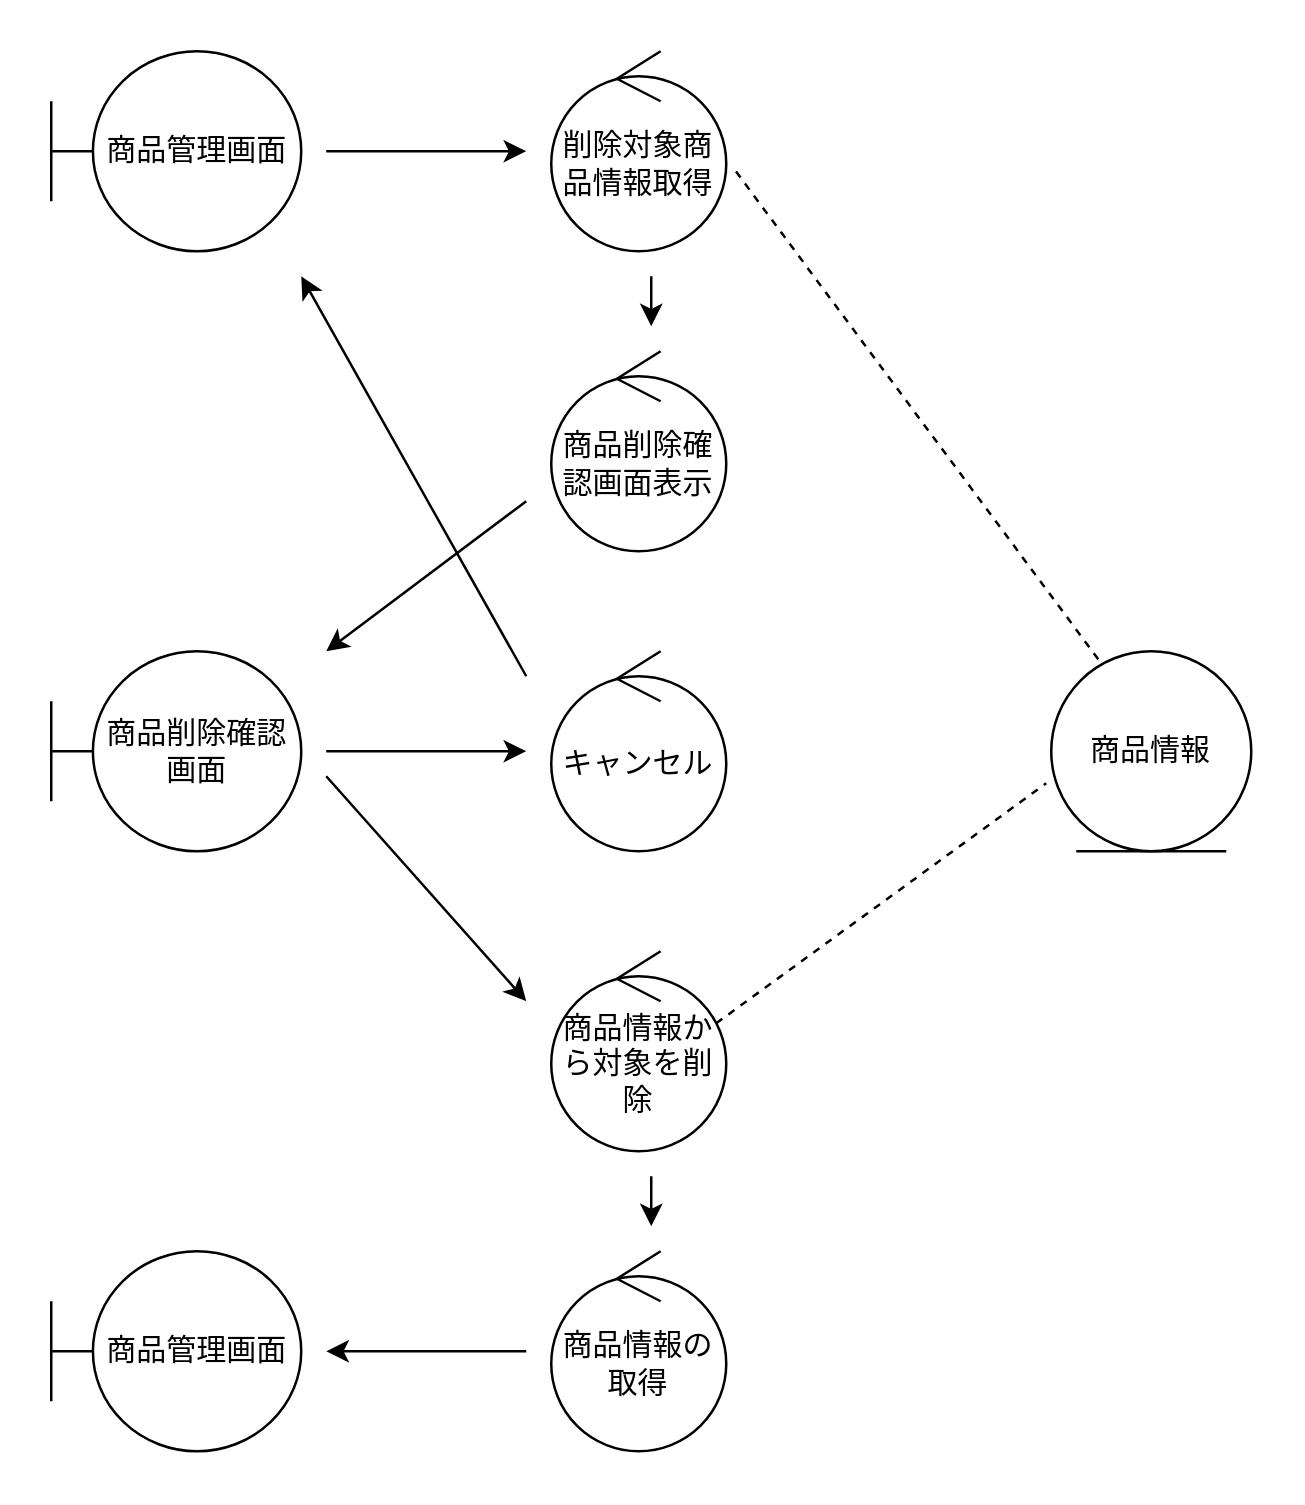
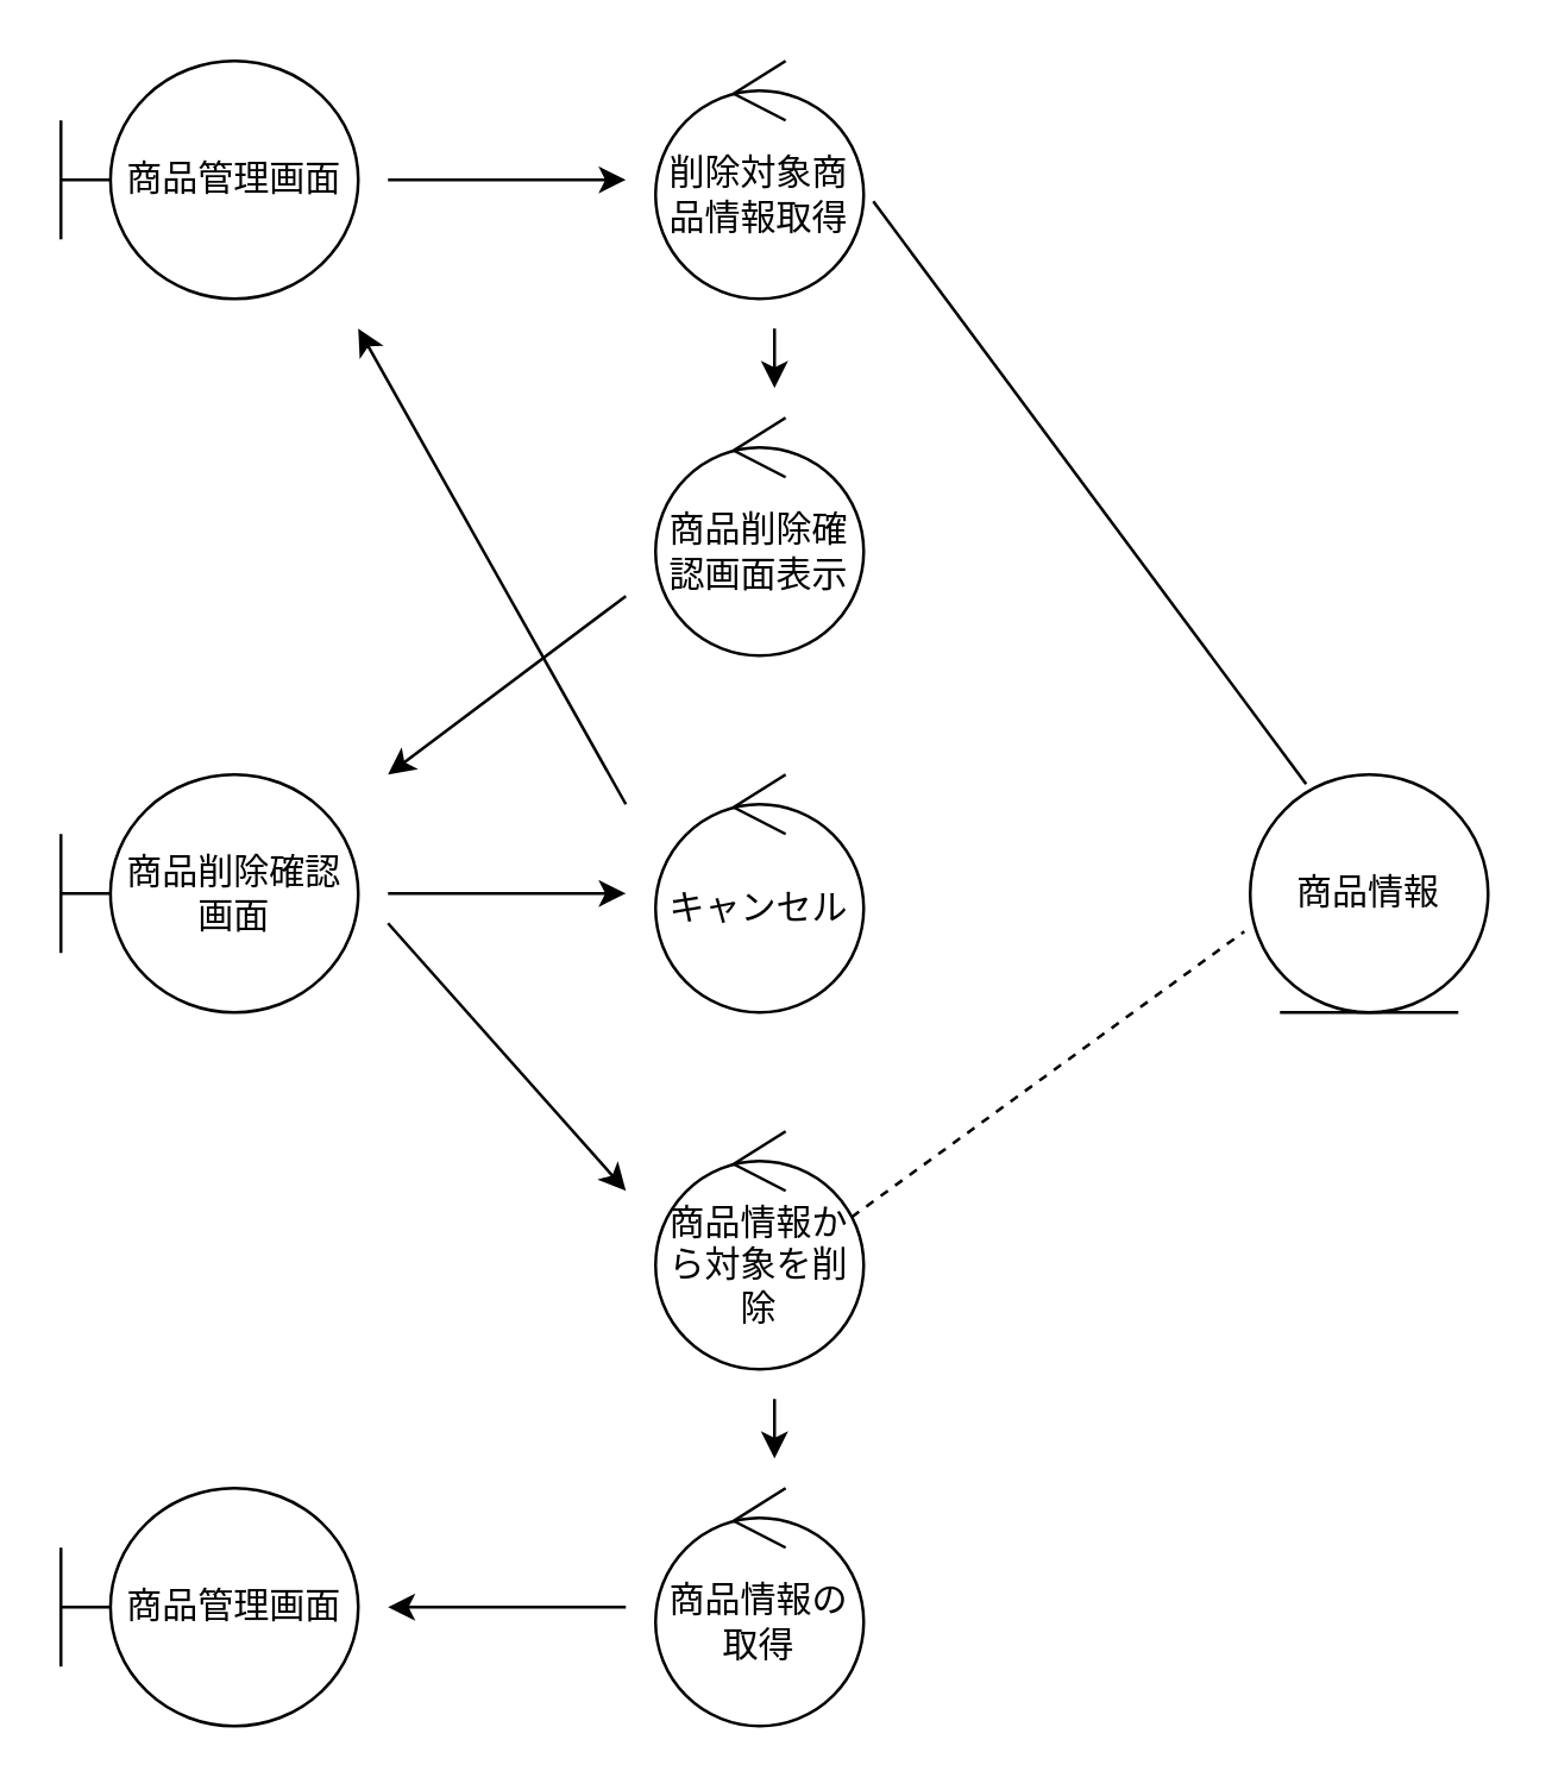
- <mxCell id="10" value="" style="endArrow=none;html=1;entryX=1.046;entryY=0.59;entryDx=0;entryDy=0;entryPerimeter=0;exitX=0.235;exitY=0.04;exitDx=0;exitDy=0;exitPerimeter=0;dashed=1;" edge="1" parent="1" source="9" target="8"><mxGeometry width="50" height="50" relative="1" as="geometry"><mxPoint x="240" y="270" as="sourcePoint" /><mxPoint x="290" y="220" as="targetPoint" /></mxGeometry></mxCell>
+ <mxCell id="10" value="" style="endArrow=none;html=1;entryX=1.046;entryY=0.59;entryDx=0;entryDy=0;entryPerimeter=0;exitX=0.235;exitY=0.04;exitDx=0;exitDy=0;exitPerimeter=0;" edge="1" parent="1" source="9" target="8"><mxGeometry width="50" height="50" relative="1" as="geometry"><mxPoint x="240" y="270" as="sourcePoint" /><mxPoint x="290" y="220" as="targetPoint" /></mxGeometry></mxCell>
